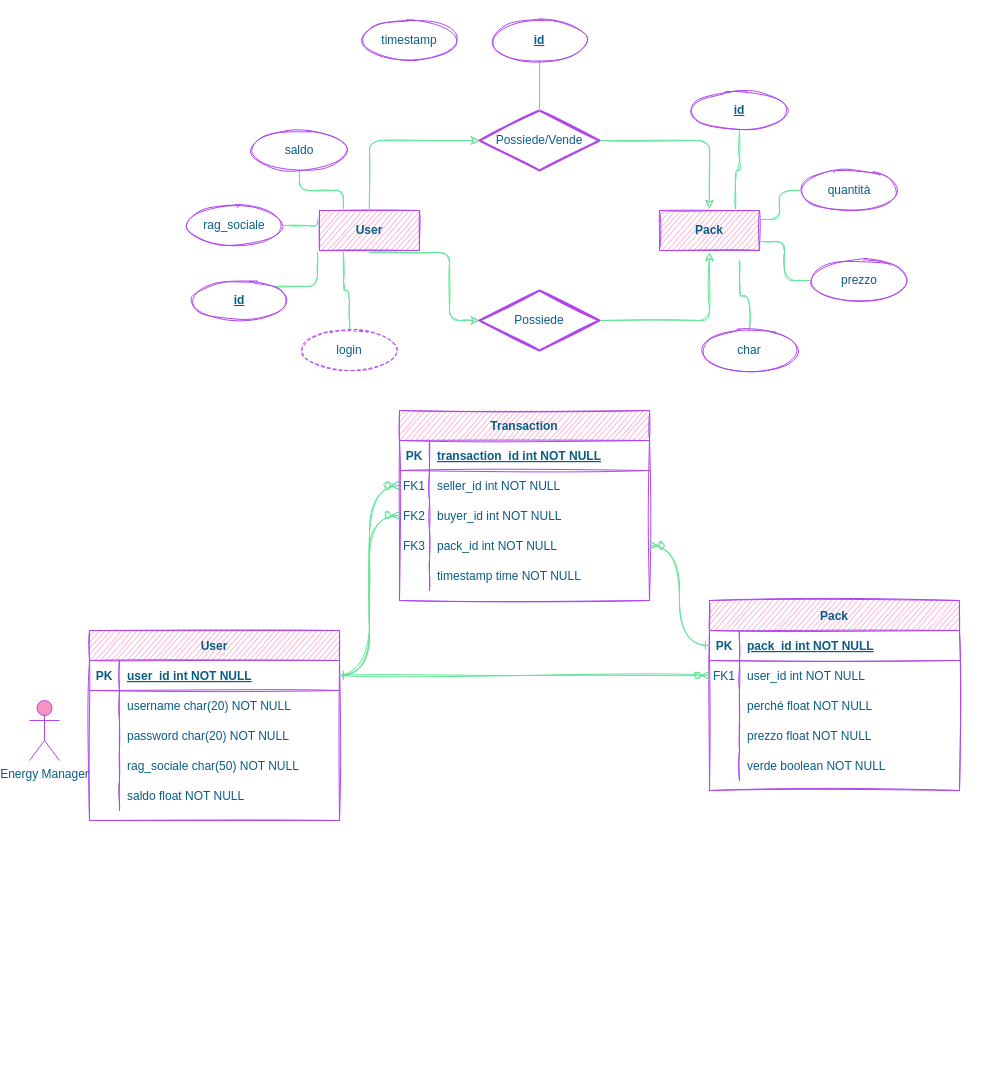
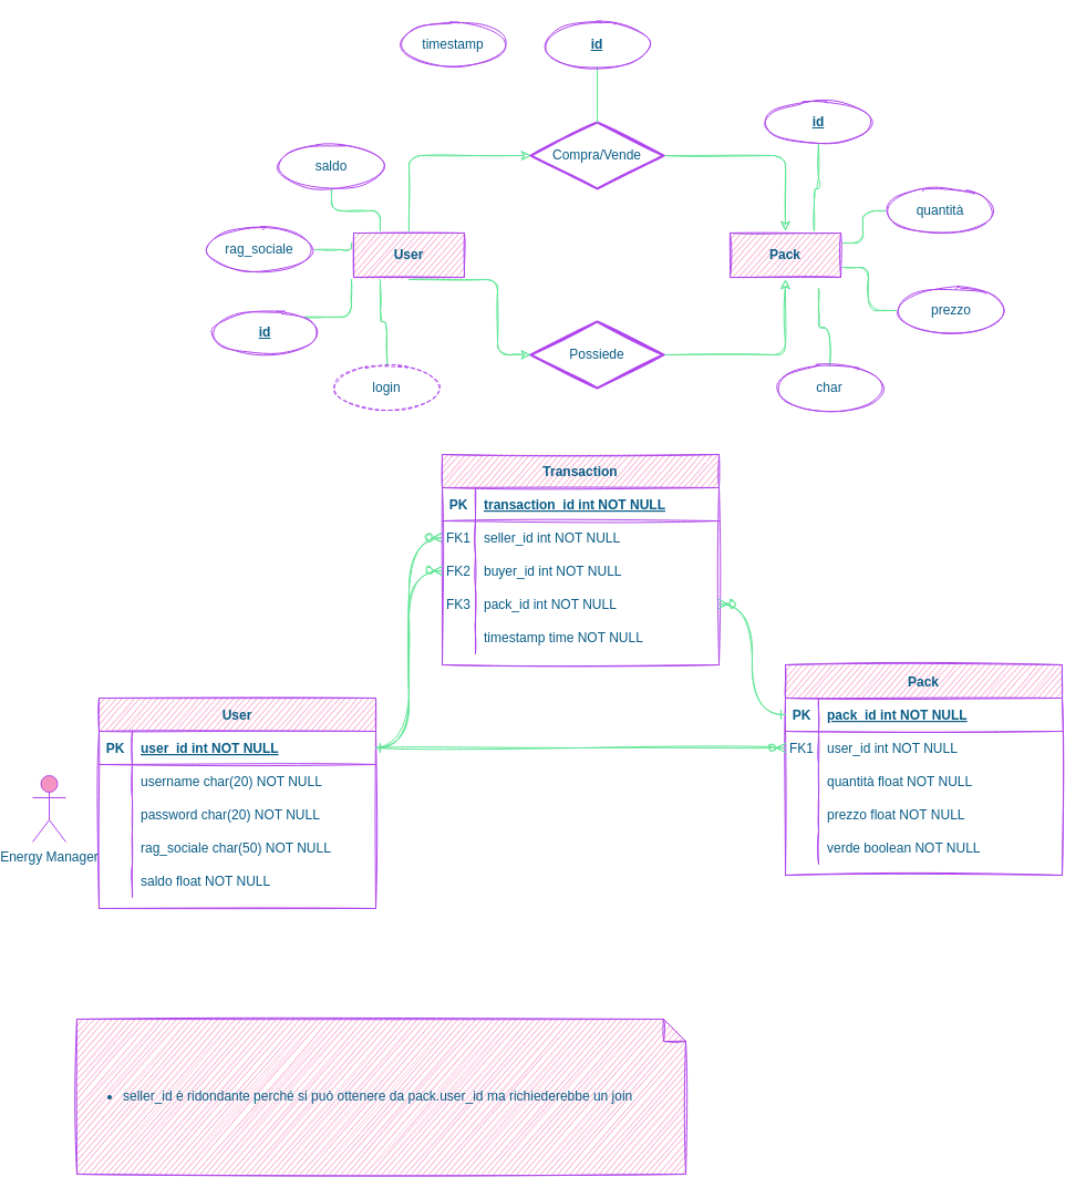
- <mxCell id="66" value="Possiede/Vende" style="shape=rhombus;perimeter=rhombusPerimeter;whiteSpace=wrap;html=1;align=center;rounded=0;sketch=1;fontColor=#095C86;strokeColor=#AF45ED;fillColor=none;strokeWidth=2;" vertex="1" parent="1"><mxGeometry x="470" y="110" width="120" height="60" as="geometry" /></mxCell>
+ <mxCell id="66" value="Compra/Vende" style="shape=rhombus;perimeter=rhombusPerimeter;whiteSpace=wrap;html=1;align=center;rounded=0;sketch=1;fontColor=#095C86;strokeColor=#AF45ED;fillColor=none;strokeWidth=2;" vertex="1" parent="1"><mxGeometry x="470" y="110" width="120" height="60" as="geometry" /></mxCell>
- <mxCell id="28" value="perché float NOT NULL" style="shape=partialRectangle;overflow=hidden;connectable=0;fillColor=none;top=0;left=0;bottom=0;right=0;align=left;spacingLeft=6;sketch=1;rounded=0;strokeColor=#AF45ED;fontColor=#095C86;" parent="26" vertex="1"><mxGeometry x="30" width="220" height="30" as="geometry"><mxRectangle width="220" height="30" as="alternateBounds" /></mxGeometry></mxCell>
+ <mxCell id="28" value="quantità float NOT NULL" style="shape=partialRectangle;overflow=hidden;connectable=0;fillColor=none;top=0;left=0;bottom=0;right=0;align=left;spacingLeft=6;sketch=1;rounded=0;strokeColor=#AF45ED;fontColor=#095C86;" parent="26" vertex="1"><mxGeometry x="30" width="220" height="30" as="geometry"><mxRectangle width="220" height="30" as="alternateBounds" /></mxGeometry></mxCell>
+ <mxCell id="52" value="&lt;ul&gt;&lt;li&gt;&lt;div&gt;seller_id è ridondante perché si può ottenere da pack.user_id ma richiederebbe un join&lt;/div&gt;&lt;/li&gt;&lt;/ul&gt;" style="shape=note;size=20;whiteSpace=wrap;html=1;rounded=0;sketch=1;strokeColor=#AF45ED;fillColor=#F694C1;align=left;fontColor=#095C86;fillStyle=hachure;" vertex="1" parent="1"><mxGeometry x="60" y="920" width="550" height="140" as="geometry" /></mxCell>
